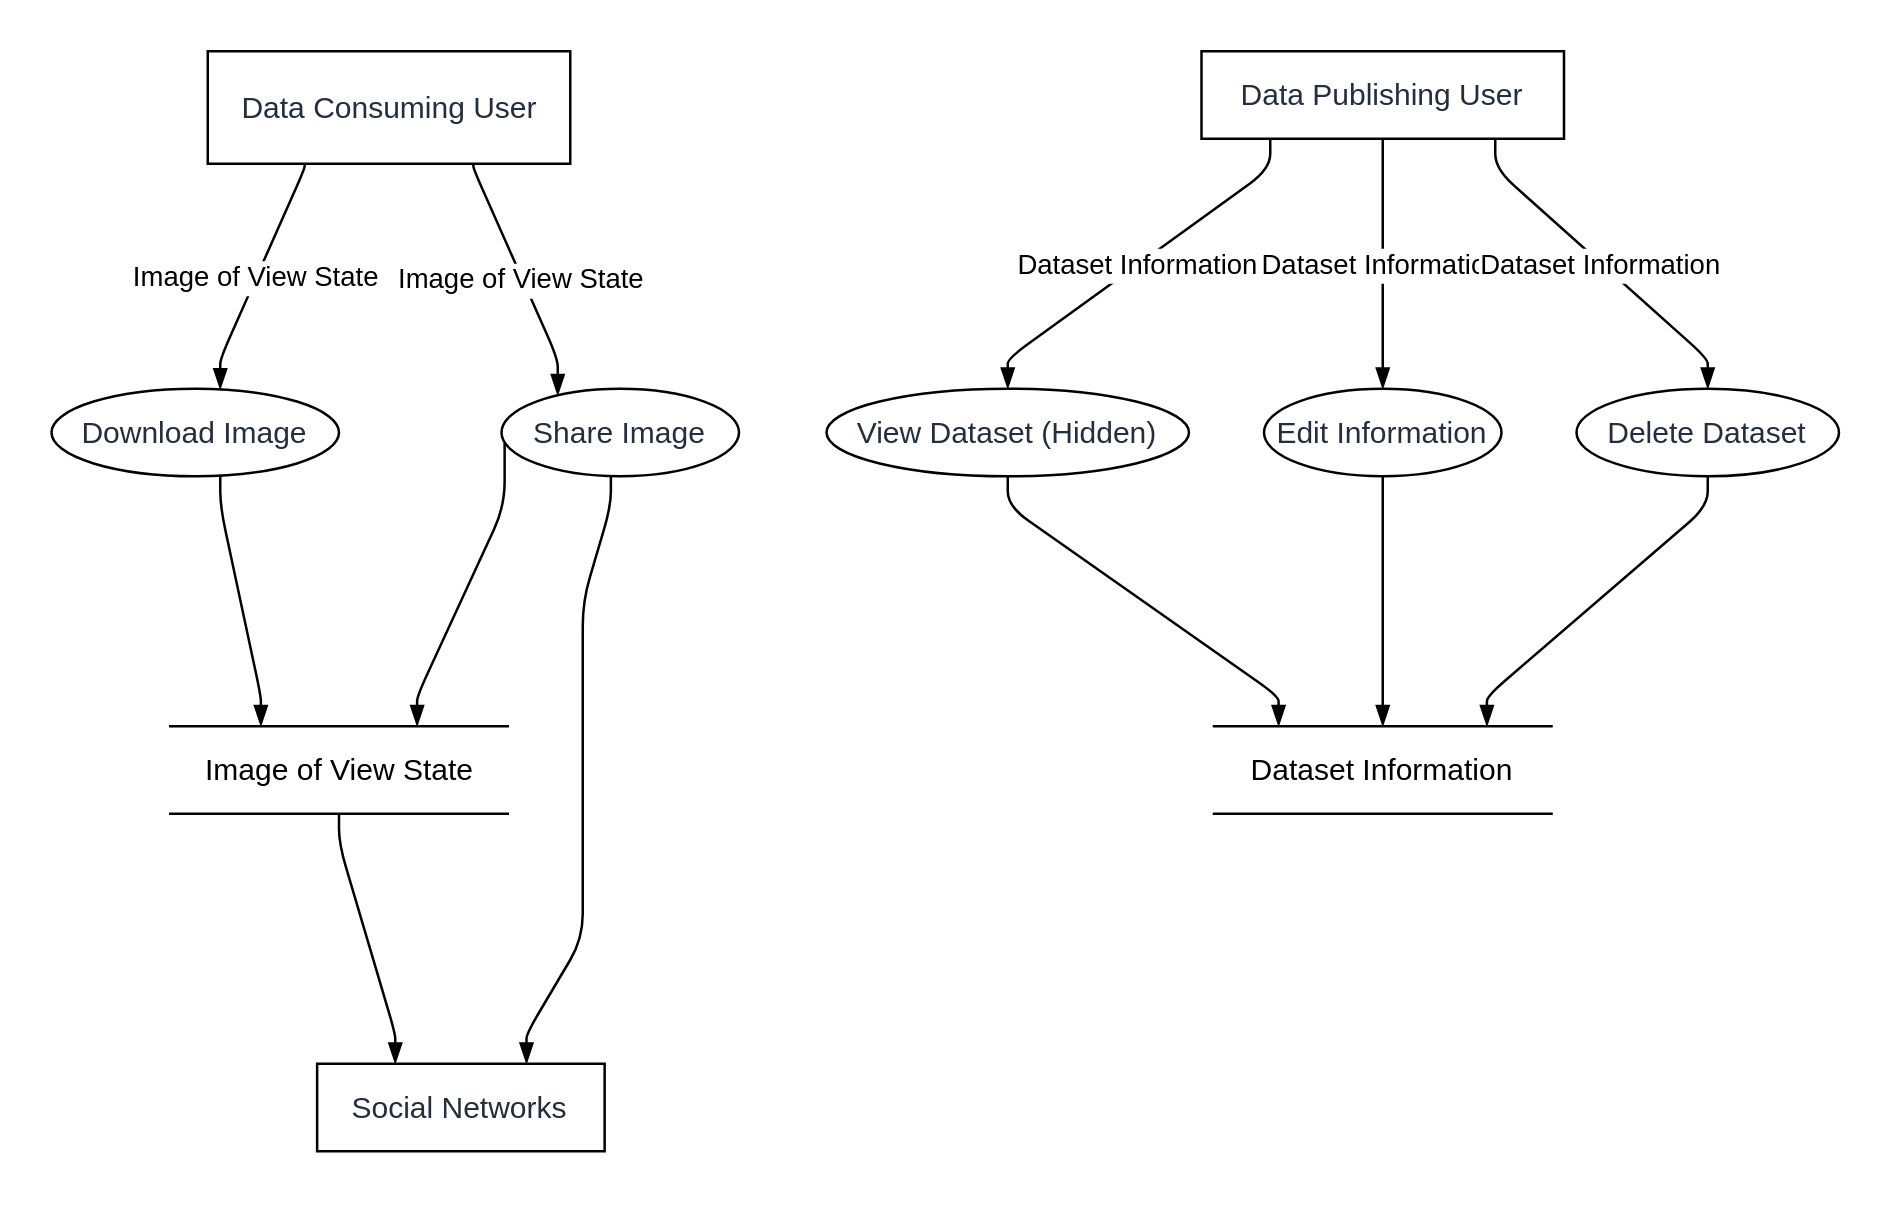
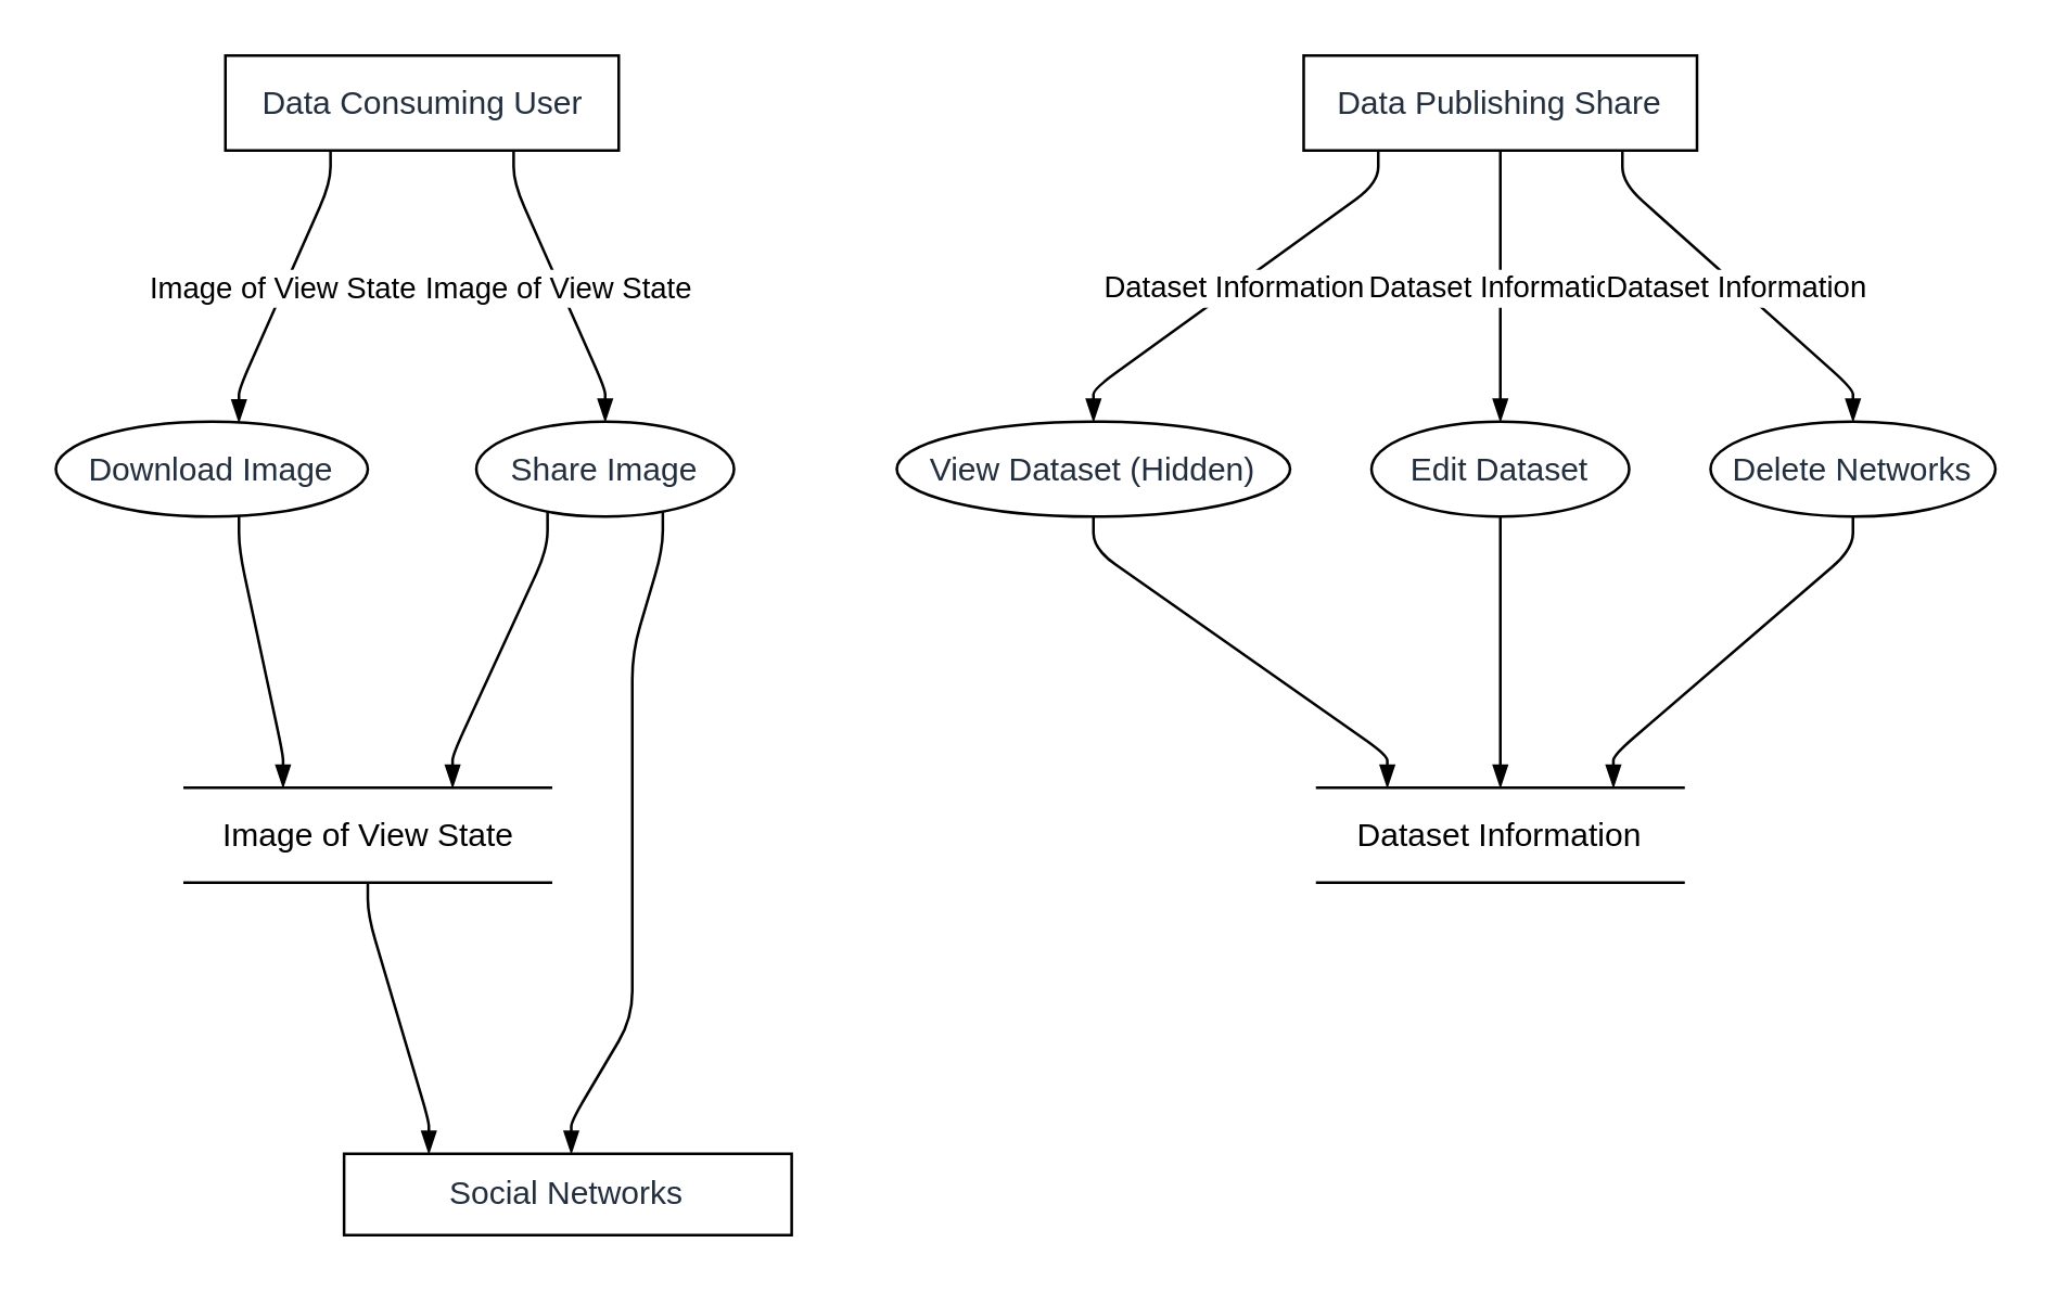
- <mxCell id="7" value="Data Publishing User" style="shape=rectangle;whiteSpace=wrap;html=1;fillColor=#ffffff;strokeColor=#000000;align=center;verticalAlign=middle;fontColor=#232F3E;" vertex="1" parent="1"><mxGeometry x="480" width="145" height="35" as="geometry" y="20" /></mxCell>
+ <mxCell id="7" value="Data Publishing Share" style="shape=rectangle;whiteSpace=wrap;html=1;fillColor=#ffffff;strokeColor=#000000;align=center;verticalAlign=middle;fontColor=#232F3E;" vertex="1" parent="1"><mxGeometry x="480" width="145" height="35" as="geometry" y="20" /></mxCell>
- <mxCell id="2" value="Data Consuming User" style="shape=rectangle;whiteSpace=wrap;html=1;fillColor=#ffffff;strokeColor=#000000;align=center;verticalAlign=middle;fontColor=#232F3E;" vertex="1" parent="1"><mxGeometry x="82.5" y="20" width="145" height="45" as="geometry" /></mxCell>
+ <mxCell id="2" value="Data Consuming User" style="shape=rectangle;whiteSpace=wrap;html=1;fillColor=#ffffff;strokeColor=#000000;align=center;verticalAlign=middle;fontColor=#232F3E;" vertex="1" parent="1"><mxGeometry x="82.5" width="145" height="35" as="geometry" y="20" /></mxCell>
- <mxCell id="4" value="Share Image" style="shape=ellipse;perimeter=ellipsePerimeter;whiteSpace=wrap;html=1;fillColor=#ffffff;strokeColor=#000000;align=center;verticalAlign=middle;fontColor=#232F3E;" vertex="1" parent="1"><mxGeometry x="200" y="155" width="95" height="35" as="geometry" /></mxCell>
+ <mxCell id="4" value="Share Image" style="shape=ellipse;perimeter=ellipsePerimeter;whiteSpace=wrap;html=1;fillColor=#ffffff;strokeColor=#000000;align=center;verticalAlign=middle;fontColor=#232F3E;" vertex="1" parent="1"><mxGeometry x="175" y="155" width="95" height="35" as="geometry" /></mxCell>
- <mxCell id="9" value="Edit Information" style="shape=ellipse;perimeter=ellipsePerimeter;whiteSpace=wrap;html=1;fillColor=#ffffff;strokeColor=#000000;align=center;verticalAlign=middle;fontColor=#232F3E;" vertex="1" parent="1"><mxGeometry x="505" y="155" width="95" height="35" as="geometry" /></mxCell>
+ <mxCell id="9" value="Edit Dataset" style="shape=ellipse;perimeter=ellipsePerimeter;whiteSpace=wrap;html=1;fillColor=#ffffff;strokeColor=#000000;align=center;verticalAlign=middle;fontColor=#232F3E;" vertex="1" parent="1"><mxGeometry x="505" y="155" width="95" height="35" as="geometry" /></mxCell>
- <mxCell id="10" value="Delete Dataset" style="shape=ellipse;perimeter=ellipsePerimeter;whiteSpace=wrap;html=1;fillColor=#ffffff;strokeColor=#000000;align=center;verticalAlign=middle;fontColor=#232F3E;" vertex="1" parent="1"><mxGeometry x="630" y="155" width="105" height="35" as="geometry" /></mxCell>
+ <mxCell id="10" value="Delete Networks" style="shape=ellipse;perimeter=ellipsePerimeter;whiteSpace=wrap;html=1;fillColor=#ffffff;strokeColor=#000000;align=center;verticalAlign=middle;fontColor=#232F3E;" vertex="1" parent="1"><mxGeometry x="630" y="155" width="105" height="35" as="geometry" /></mxCell>
- <mxCell id="5" value="Social Networks" style="shape=rectangle;whiteSpace=wrap;html=1;fillColor=#ffffff;strokeColor=#000000;align=center;verticalAlign=middle;fontColor=#232F3E;" vertex="1" parent="1"><mxGeometry x="126.25" y="425" width="115" height="35" as="geometry" /></mxCell>
+ <mxCell id="5" value="Social Networks" style="shape=rectangle;whiteSpace=wrap;html=1;fillColor=#ffffff;strokeColor=#000000;align=center;verticalAlign=middle;fontColor=#232F3E;" vertex="1" parent="1"><mxGeometry x="126.25" y="425" width="165" height="30" as="geometry" /></mxCell>
